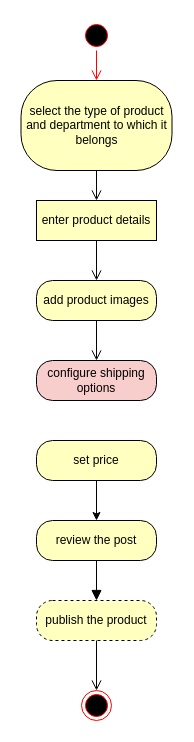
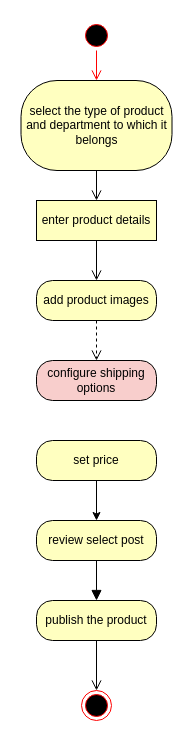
- <mxCell id="9" value="" style="edgeStyle=orthogonalEdgeStyle;html=1;verticalAlign=bottom;endArrow=open;endSize=8;strokeColor=#000000;rounded=0;" edge="1" source="8" parent="1" target="10"><mxGeometry relative="1" as="geometry"><mxPoint x="96" y="380" as="targetPoint" /></mxGeometry></mxCell>
+ <mxCell id="9" value="" style="edgeStyle=orthogonalEdgeStyle;html=1;verticalAlign=bottom;endArrow=open;endSize=8;strokeColor=#000000;rounded=0;dashed=1;" edge="1" source="8" parent="1" target="10"><mxGeometry relative="1" as="geometry"><mxPoint x="96" y="380" as="targetPoint" /></mxGeometry></mxCell>
- <mxCell id="16" value="review the post" style="rounded=1;whiteSpace=wrap;html=1;arcSize=40;fontColor=#000000;fillColor=#ffffc0;strokeColor=#000000;" vertex="1" parent="1"><mxGeometry x="36" y="520" width="120" height="40" as="geometry" /></mxCell>
+ <mxCell id="16" value="review select post" style="rounded=1;whiteSpace=wrap;html=1;arcSize=40;fontColor=#000000;fillColor=#ffffc0;strokeColor=#000000;" vertex="1" parent="1"><mxGeometry x="36" y="520" width="120" height="40" as="geometry" /></mxCell>
- <mxCell id="13" value="publish the product" style="rounded=1;whiteSpace=wrap;html=1;arcSize=40;fontColor=#000000;fillColor=#ffffc0;strokeColor=#000000;dashed=1;" vertex="1" parent="1"><mxGeometry x="36" y="600" width="120" height="40" as="geometry" /></mxCell>
+ <mxCell id="13" value="publish the product" style="rounded=1;whiteSpace=wrap;html=1;arcSize=40;fontColor=#000000;fillColor=#ffffc0;strokeColor=#000000;" vertex="1" parent="1"><mxGeometry x="36" y="600" width="120" height="40" as="geometry" /></mxCell>
